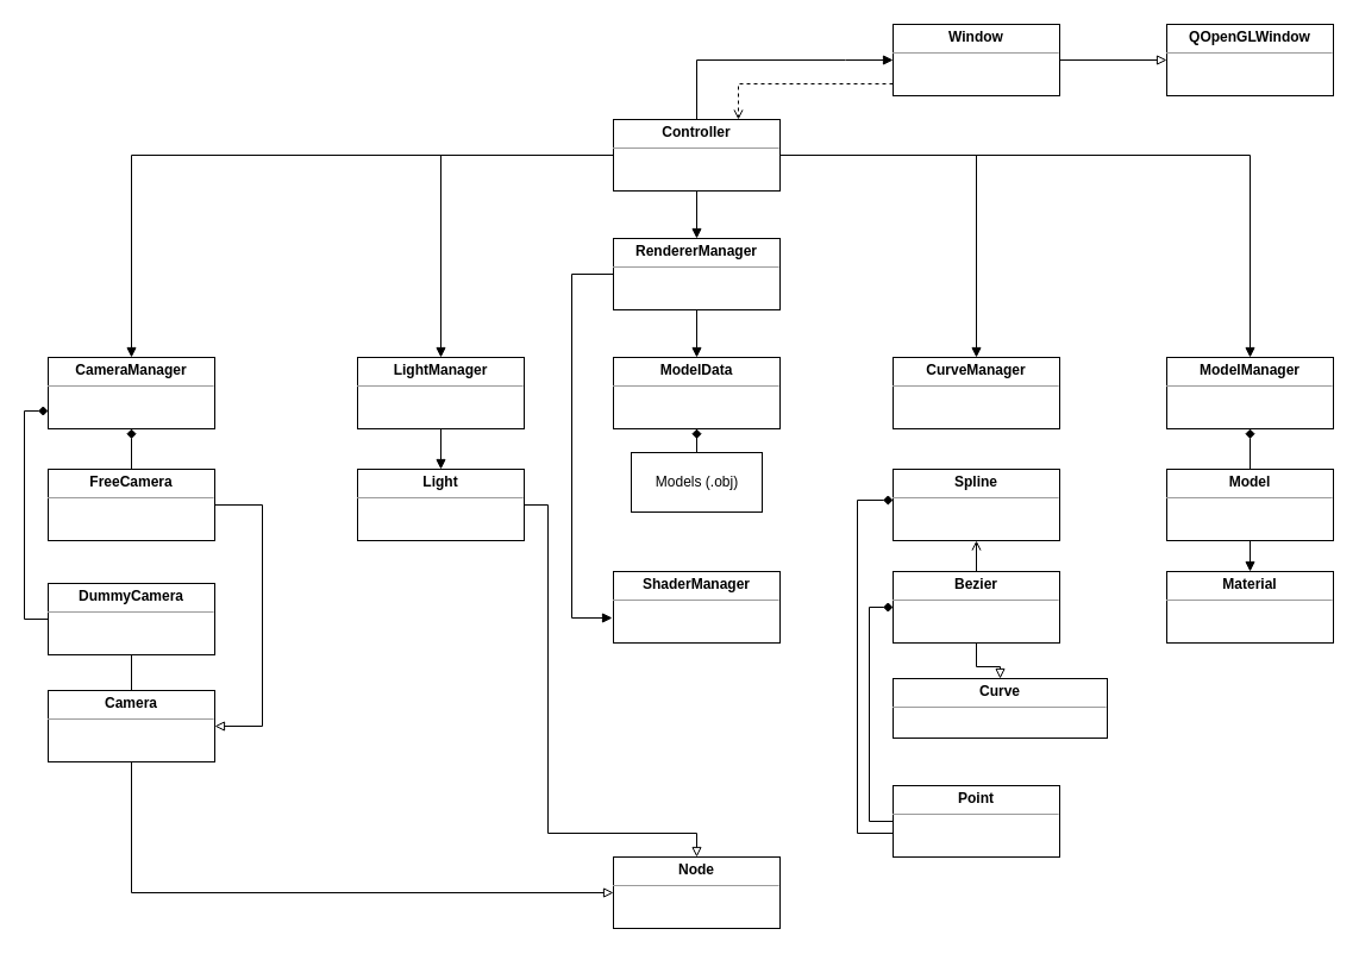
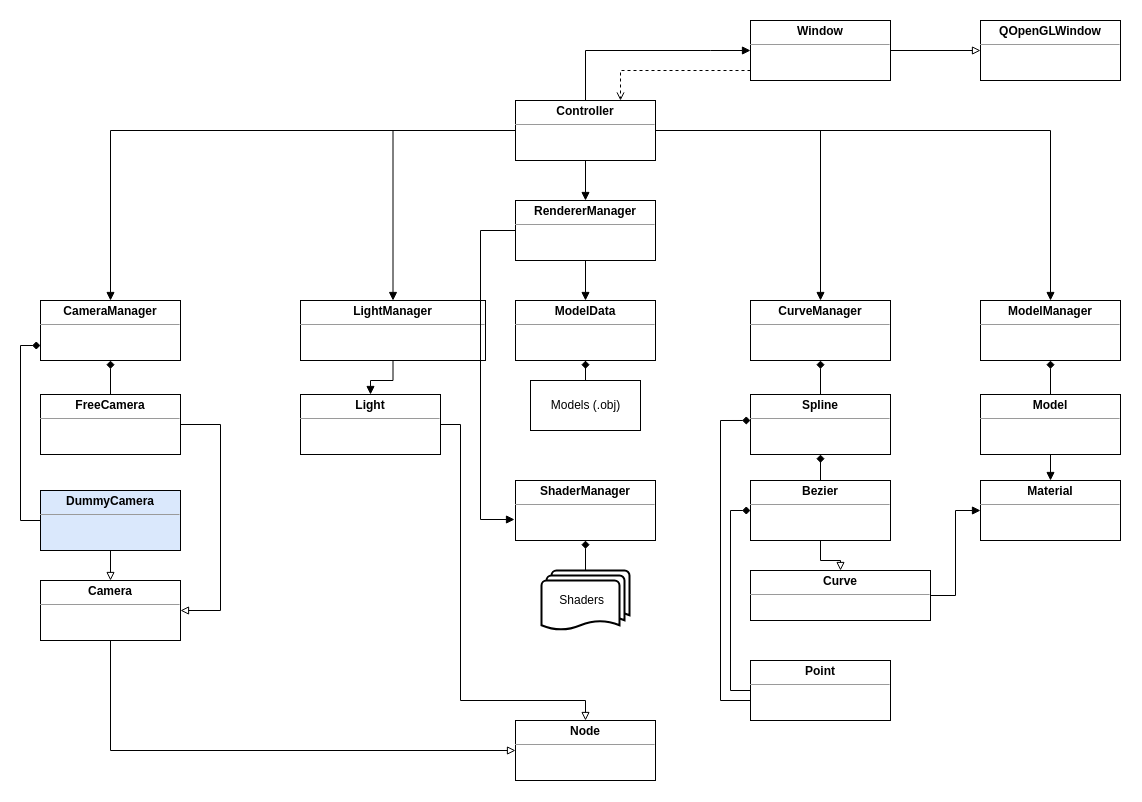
- <mxCell id="15" value="&lt;p style=&quot;margin:0px;margin-top:4px;text-align:center;&quot;&gt;&lt;b&gt;LightManager&lt;/b&gt;&lt;/p&gt;&lt;hr size=&quot;1&quot;&gt;&lt;div style=&quot;height:2px;&quot;&gt;&lt;/div&gt;" style="verticalAlign=top;align=left;overflow=fill;fontSize=12;fontFamily=Helvetica;html=1;rounded=0;" parent="1" vertex="1"><mxGeometry x="300" y="300" width="140" height="60" as="geometry" /></mxCell>
+ <mxCell id="15" value="&lt;p style=&quot;margin:0px;margin-top:4px;text-align:center;&quot;&gt;&lt;b&gt;LightManager&lt;/b&gt;&lt;/p&gt;&lt;hr size=&quot;1&quot;&gt;&lt;div style=&quot;height:2px;&quot;&gt;&lt;/div&gt;" style="verticalAlign=top;align=left;overflow=fill;fontSize=12;fontFamily=Helvetica;html=1;rounded=0;" parent="1" vertex="1"><mxGeometry x="300" y="300" width="185" height="60" as="geometry" /></mxCell>
+ <mxCell id="44" value="" style="edgeStyle=orthogonalEdgeStyle;rounded=0;orthogonalLoop=1;jettySize=auto;html=1;endArrow=diamond;endFill=1;" parent="1" source="45" target="17" edge="1"><mxGeometry relative="1" as="geometry" /></mxCell>
- <mxCell id="41" value="" style="edgeStyle=orthogonalEdgeStyle;rounded=0;orthogonalLoop=1;jettySize=auto;html=1;endArrow=open;endFill=1;" parent="1" source="43" target="45" edge="1"><mxGeometry relative="1" as="geometry" /></mxCell>
+ <mxCell id="41" value="" style="edgeStyle=orthogonalEdgeStyle;rounded=0;orthogonalLoop=1;jettySize=auto;html=1;endArrow=diamond;endFill=1;" parent="1" source="43" target="45" edge="1"><mxGeometry relative="1" as="geometry" /></mxCell>
- <mxCell id="26" value="&lt;p style=&quot;margin:0px;margin-top:4px;text-align:center;&quot;&gt;&lt;b&gt;DummyCamera&lt;/b&gt;&lt;/p&gt;&lt;hr size=&quot;1&quot;&gt;&lt;div style=&quot;height:2px;&quot;&gt;&lt;/div&gt;" style="verticalAlign=top;align=left;overflow=fill;fontSize=12;fontFamily=Helvetica;html=1;rounded=0;" parent="1" vertex="1"><mxGeometry x="40" y="490" width="140" height="60" as="geometry" /></mxCell>
+ <mxCell id="26" value="&lt;p style=&quot;margin:0px;margin-top:4px;text-align:center;&quot;&gt;&lt;b&gt;DummyCamera&lt;/b&gt;&lt;/p&gt;&lt;hr size=&quot;1&quot;&gt;&lt;div style=&quot;height:2px;&quot;&gt;&lt;/div&gt;" style="verticalAlign=top;align=left;overflow=fill;fontSize=12;fontFamily=Helvetica;html=1;rounded=0;fillColor=#dae8fc;" parent="1" vertex="1"><mxGeometry x="40" y="490" width="140" height="60" as="geometry" /></mxCell>
+ <mxCell id="33" style="edgeStyle=orthogonalEdgeStyle;rounded=0;orthogonalLoop=1;jettySize=auto;html=1;entryX=0.5;entryY=1;entryDx=0;entryDy=0;endArrow=diamond;endFill=1;" parent="1" source="34" target="32" edge="1"><mxGeometry relative="1" as="geometry" /></mxCell>
+ <mxCell id="46" style="edgeStyle=orthogonalEdgeStyle;rounded=0;orthogonalLoop=1;jettySize=auto;html=1;entryX=0;entryY=0.5;entryDx=0;entryDy=0;endArrow=block;endFill=1;" parent="1" source="47" target="48" edge="1"><mxGeometry relative="1" as="geometry" /></mxCell>
- <mxCell id="25" value="" style="edgeStyle=orthogonalEdgeStyle;rounded=0;orthogonalLoop=1;jettySize=auto;html=1;startArrow=none;startFill=0;endArrow=none;endFill=0;" parent="1" source="26" target="28" edge="1"><mxGeometry relative="1" as="geometry" /></mxCell>
+ <mxCell id="25" value="" style="edgeStyle=orthogonalEdgeStyle;rounded=0;orthogonalLoop=1;jettySize=auto;html=1;startArrow=none;startFill=0;endArrow=block;endFill=0;" parent="1" source="26" target="28" edge="1"><mxGeometry relative="1" as="geometry" /></mxCell>
+ <mxCell id="34" value="Shaders&amp;nbsp;&amp;nbsp;" style="strokeWidth=2;html=1;shape=mxgraph.flowchart.multi-document;whiteSpace=wrap;rounded=0;" parent="1" vertex="1"><mxGeometry x="541" y="570" width="88" height="60" as="geometry" /></mxCell>
